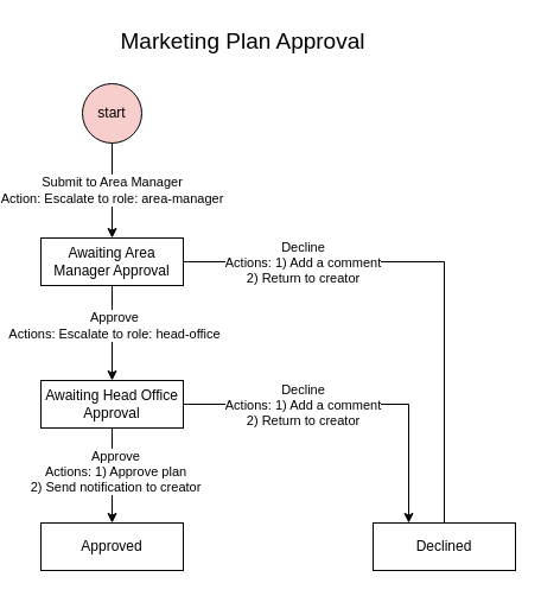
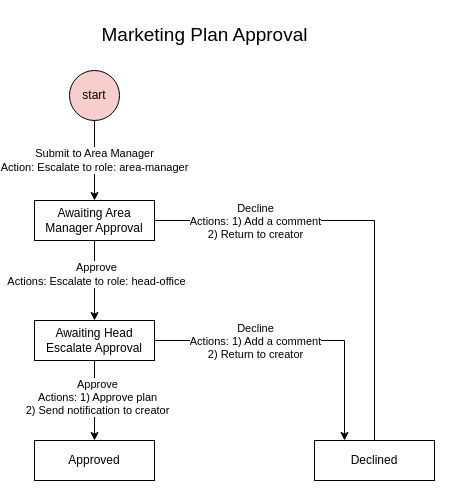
- <mxCell id="14" value="Awaiting Head Office Approval" style="rounded=0;whiteSpace=wrap;html=1;" vertex="1" parent="1"><mxGeometry x="20" y="320" width="120" height="40" as="geometry" /></mxCell>
+ <mxCell id="14" value="Awaiting Head Escalate Approval" style="rounded=0;whiteSpace=wrap;html=1;" vertex="1" parent="1"><mxGeometry x="20" y="320" width="120" height="40" as="geometry" /></mxCell>
